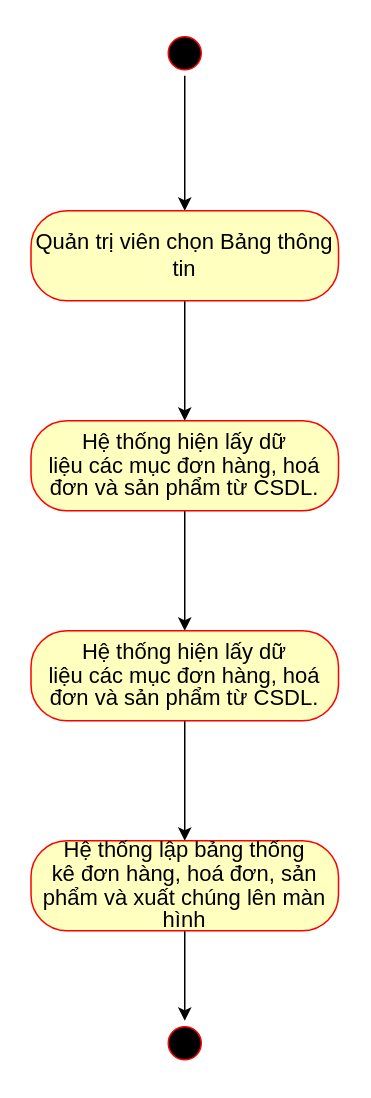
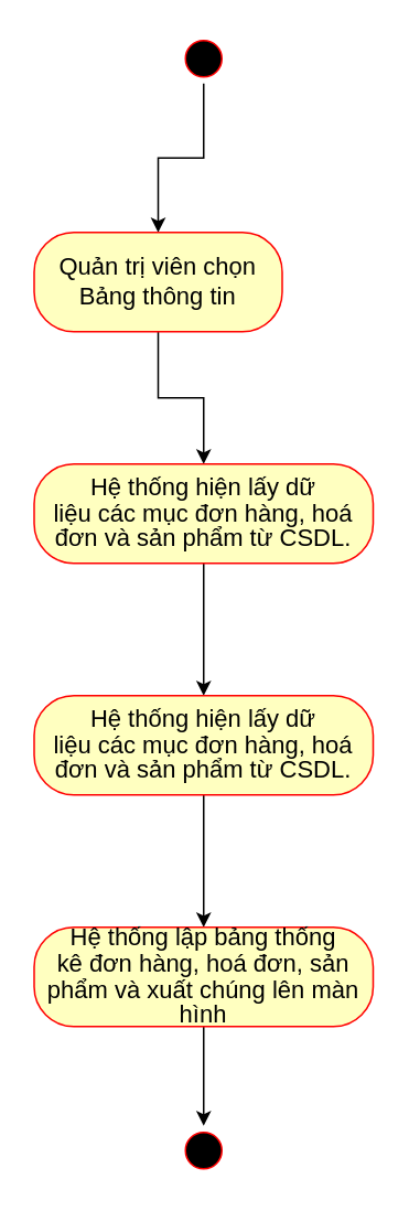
- <mxCell id="4" value="&lt;span id=&quot;docs-internal-guid-b119b1f9-7fff-7a8a-0c2a-a52a1cc7dd21&quot;&gt;&lt;p style=&quot;line-height:1.2;margin-top:0pt;margin-bottom:0pt;&quot; dir=&quot;ltr&quot;&gt;&lt;span id=&quot;docs-internal-guid-87ecdf26-7fff-a502-00cf-f5917936f4c6&quot;&gt;&lt;/span&gt;&lt;/p&gt;&lt;p style=&quot;line-height:1.2;margin-top:0pt;margin-bottom:0pt;&quot; dir=&quot;ltr&quot;&gt;&lt;span style=&quot;font-size: 11pt; font-family: Calibri, sans-serif; color: rgb(0, 0, 0); background-color: transparent; font-weight: 400; font-style: normal; font-variant: normal; text-decoration: none; vertical-align: baseline;&quot;&gt;Quản trị viên chọn Bảng thông tin&lt;/span&gt;&lt;/p&gt;&lt;/span&gt;" style="rounded=1;whiteSpace=wrap;html=1;arcSize=40;fontColor=#000000;fillColor=#ffffc0;strokeColor=#ff0000;fontFamily=Helvetica;" parent="1" vertex="1"><mxGeometry x="20" y="140" width="205" height="60" as="geometry" /></mxCell>
+ <mxCell id="4" value="&lt;span id=&quot;docs-internal-guid-b119b1f9-7fff-7a8a-0c2a-a52a1cc7dd21&quot;&gt;&lt;p style=&quot;line-height:1.2;margin-top:0pt;margin-bottom:0pt;&quot; dir=&quot;ltr&quot;&gt;&lt;span id=&quot;docs-internal-guid-87ecdf26-7fff-a502-00cf-f5917936f4c6&quot;&gt;&lt;/span&gt;&lt;/p&gt;&lt;p style=&quot;line-height:1.2;margin-top:0pt;margin-bottom:0pt;&quot; dir=&quot;ltr&quot;&gt;&lt;span style=&quot;font-size: 11pt; font-family: Calibri, sans-serif; color: rgb(0, 0, 0); background-color: transparent; font-weight: 400; font-style: normal; font-variant: normal; text-decoration: none; vertical-align: baseline;&quot;&gt;Quản trị viên chọn Bảng thông tin&lt;/span&gt;&lt;/p&gt;&lt;/span&gt;" style="rounded=1;whiteSpace=wrap;html=1;arcSize=40;fontColor=#000000;fillColor=#ffffc0;strokeColor=#ff0000;fontFamily=Helvetica;" parent="1" vertex="1"><mxGeometry x="20" y="140" width="150" height="60" as="geometry" /></mxCell>
